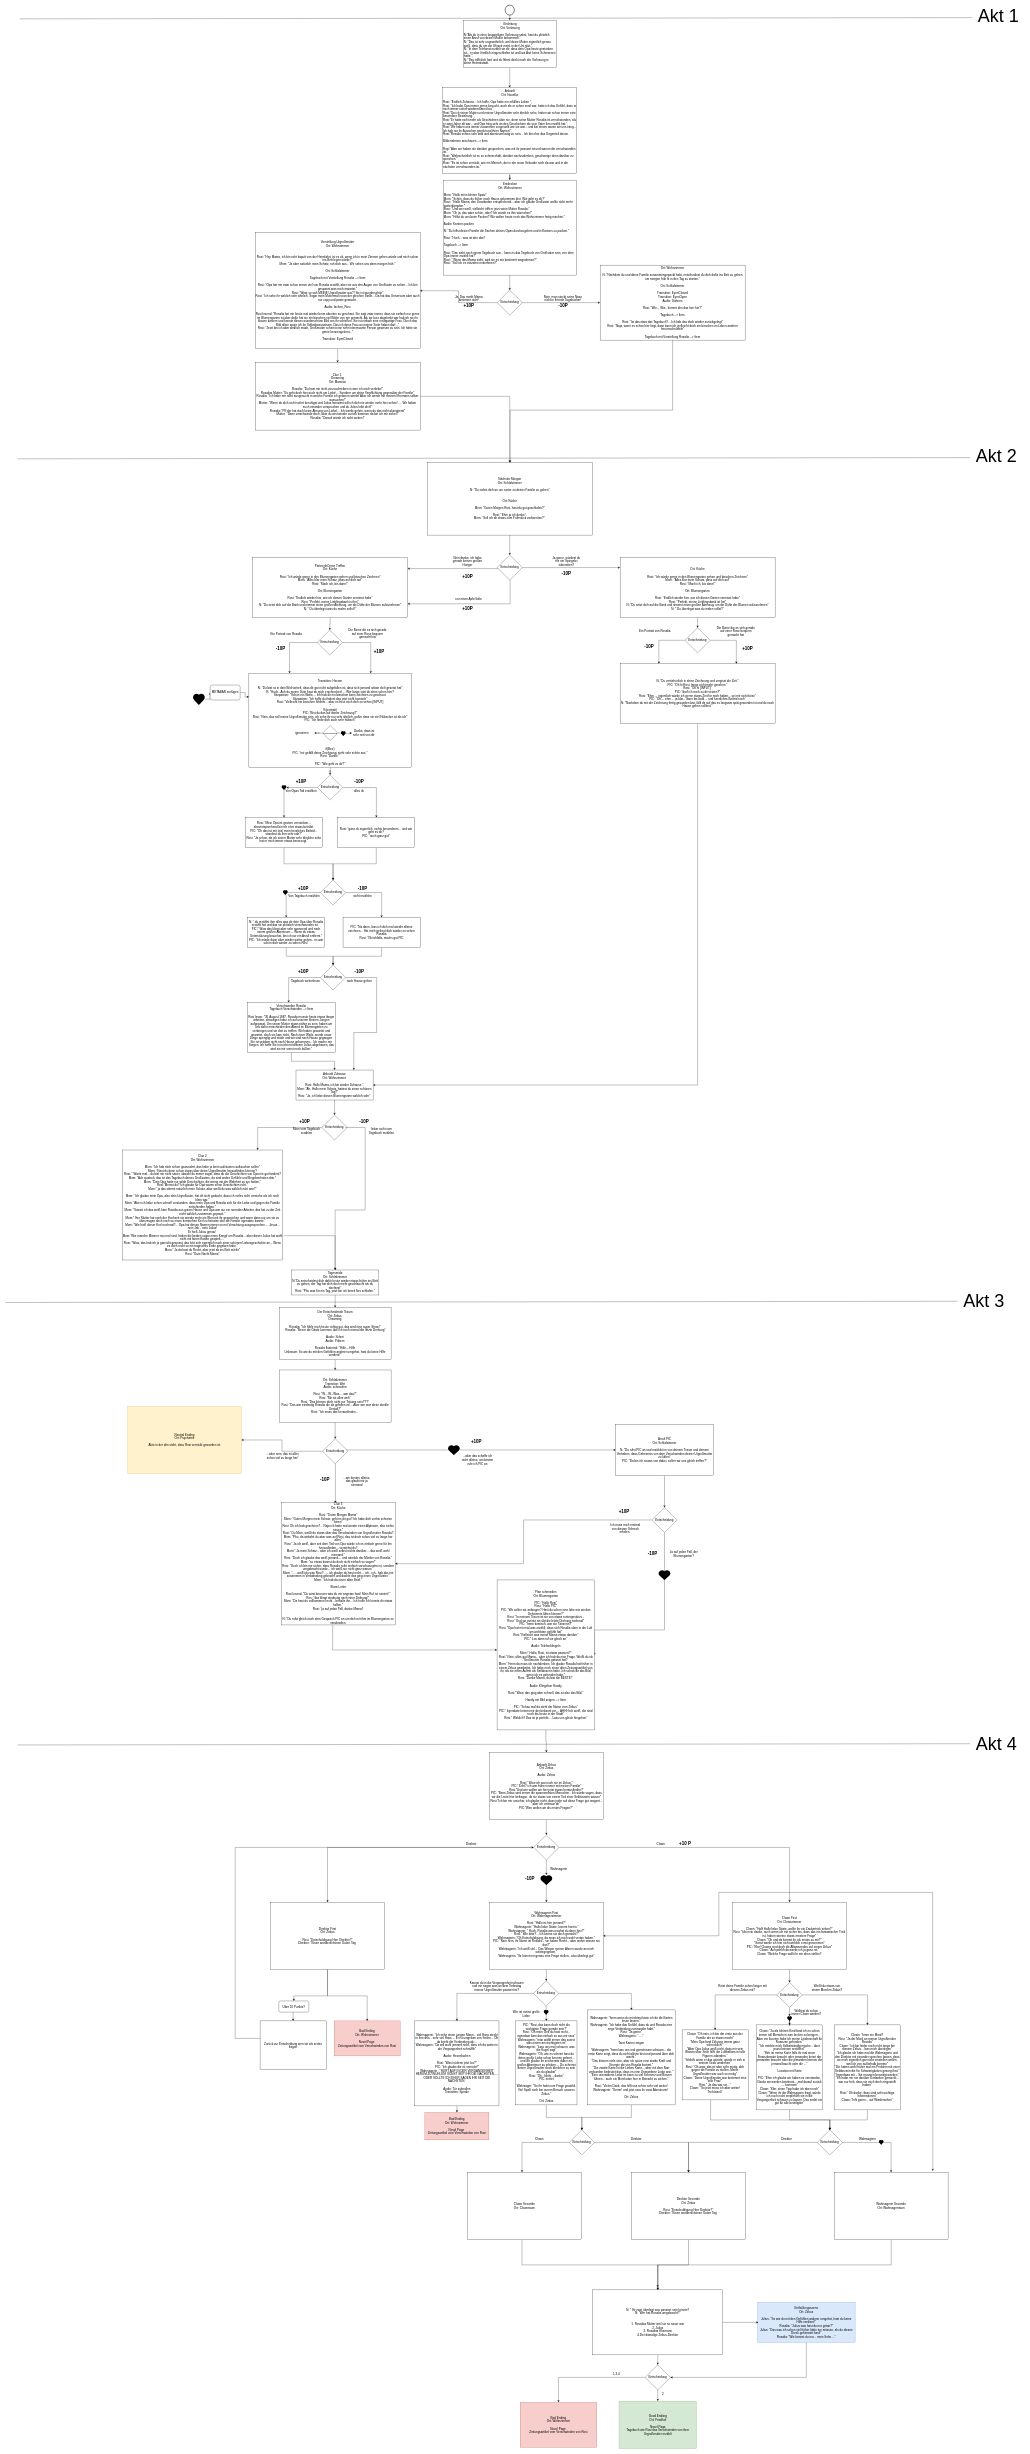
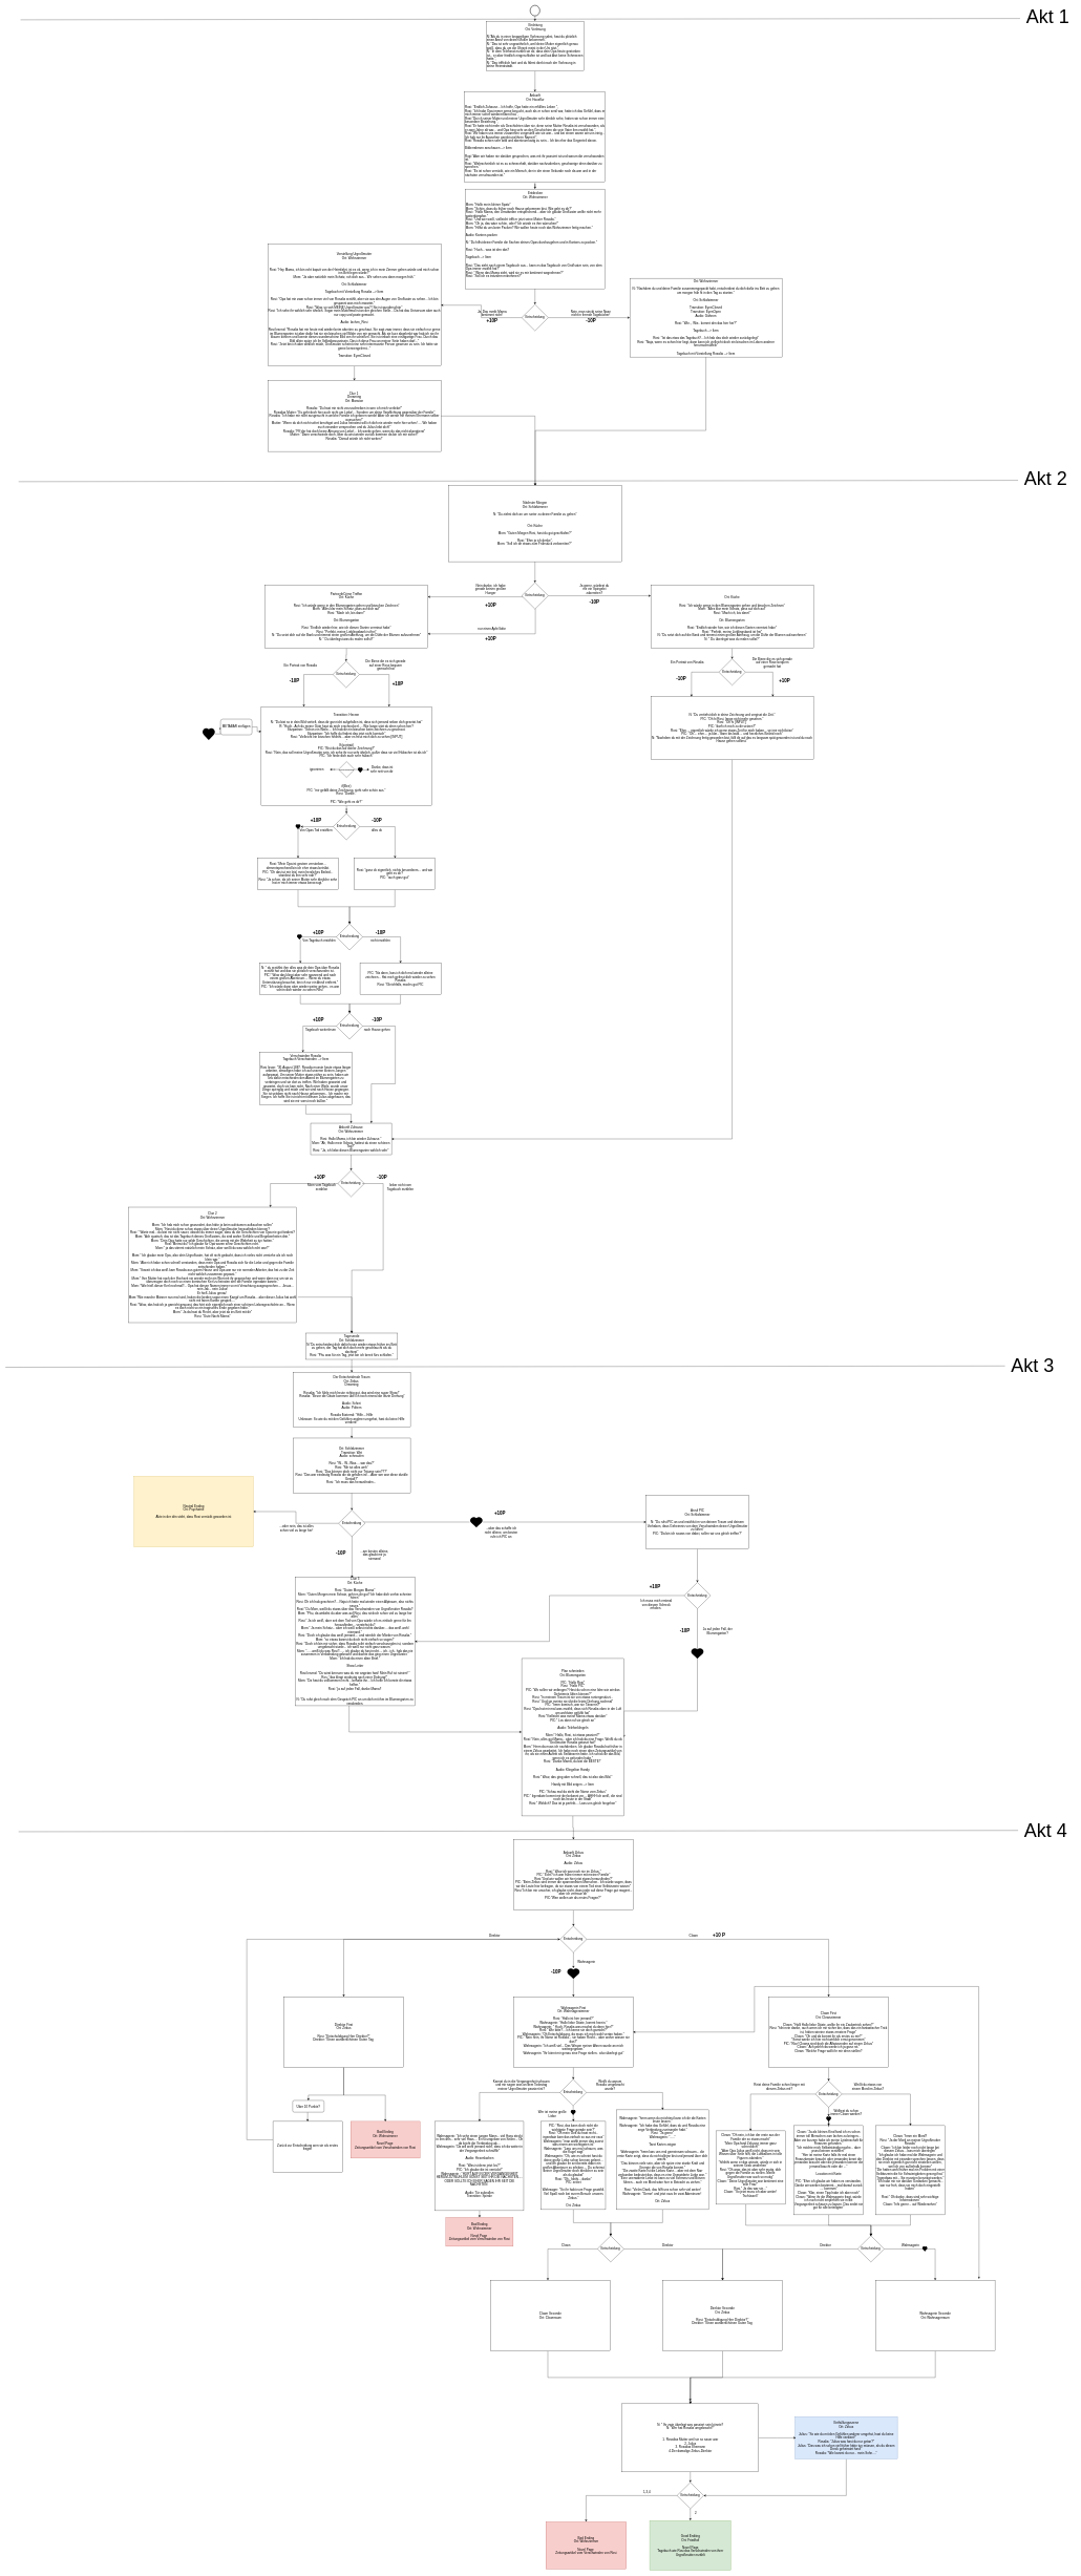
+ <mxCell id="191" value="Weißt du warum Rosalia umgebracht wurde?" style="text;html=1;strokeColor=none;fillColor=none;align=center;verticalAlign=middle;whiteSpace=wrap;rounded=0;" parent="1" vertex="1"><mxGeometry x="2260" y="7930" width="130" height="30" as="geometry" /></mxCell>
